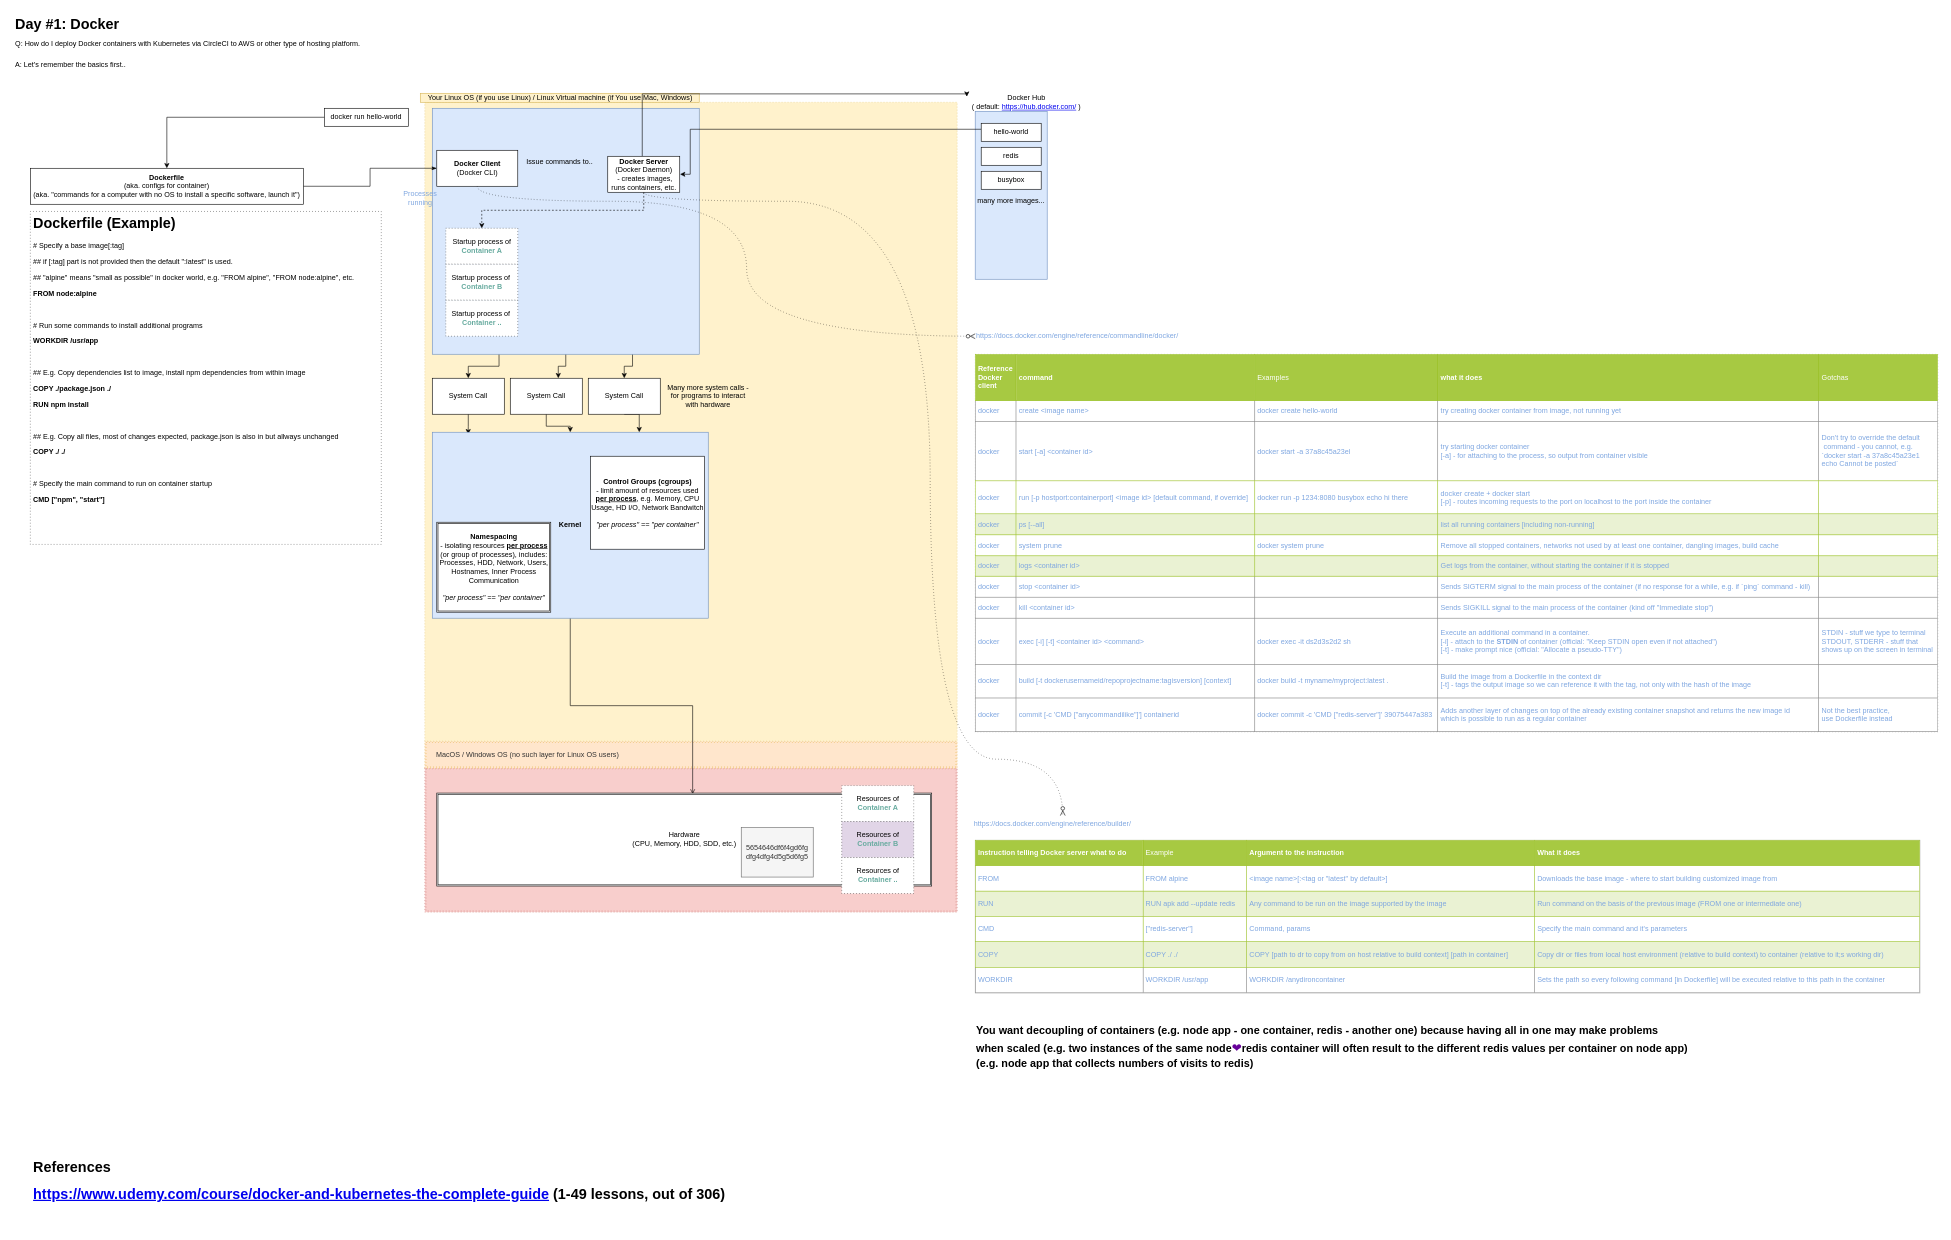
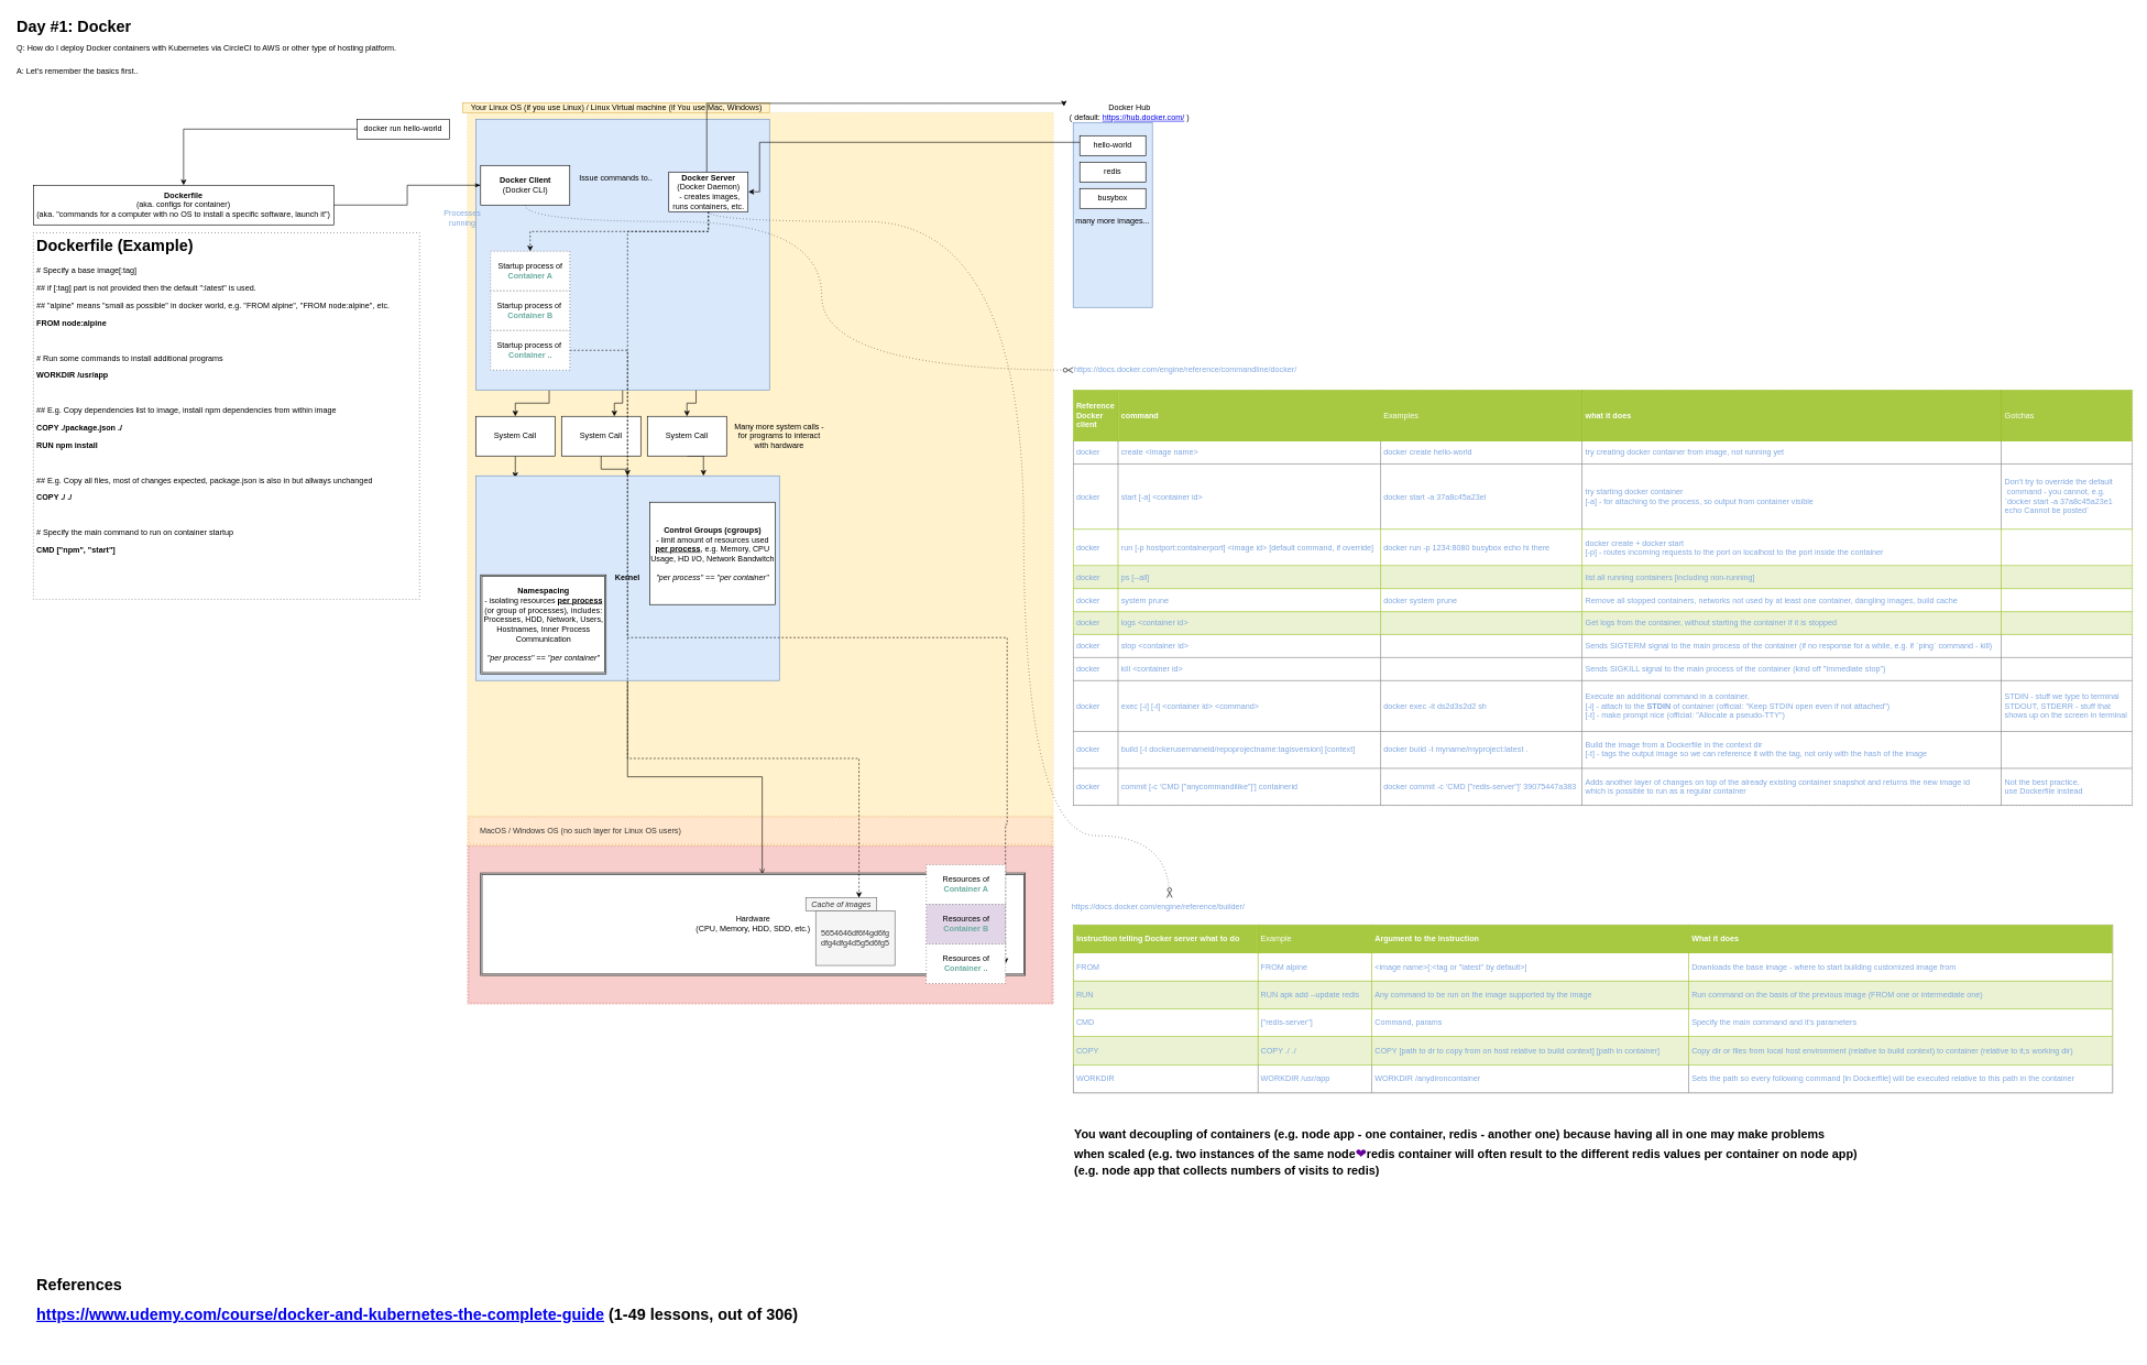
+ <mxCell id="41" style="edgeStyle=orthogonalEdgeStyle;orthogonalLoop=1;jettySize=auto;html=1;entryX=0.75;entryY=0;entryDx=0;entryDy=0;rounded=0;dashed=1;" edge="1" parent="1" source="16" target="40"><mxGeometry relative="1" as="geometry"><Array as="points"><mxPoint x="1073" y="350" /><mxPoint x="950" y="350" /><mxPoint x="950" y="1148" /></Array></mxGeometry></mxCell>
+ <mxCell id="44" style="edgeStyle=orthogonalEdgeStyle;rounded=0;orthogonalLoop=1;jettySize=auto;html=1;exitX=1;exitY=0.5;exitDx=0;exitDy=0;entryX=1;entryY=0.5;entryDx=0;entryDy=0;dashed=1;" edge="1" parent="1" source="45" target="48"><mxGeometry relative="1" as="geometry"><Array as="points"><mxPoint x="950" y="530" /><mxPoint x="950" y="965" /><mxPoint x="1525" y="965" /><mxPoint x="1525" y="1248" /></Array></mxGeometry></mxCell>
+ <mxCell id="40" value="Cache of images" style="text;html=1;strokeColor=#666666;fillColor=#f5f5f5;align=center;verticalAlign=middle;whiteSpace=wrap;rounded=0;fontStyle=2;fontColor=#333333;" vertex="1" parent="1"><mxGeometry x="1220" y="1359" width="107.5" height="20" as="geometry" /></mxCell>
